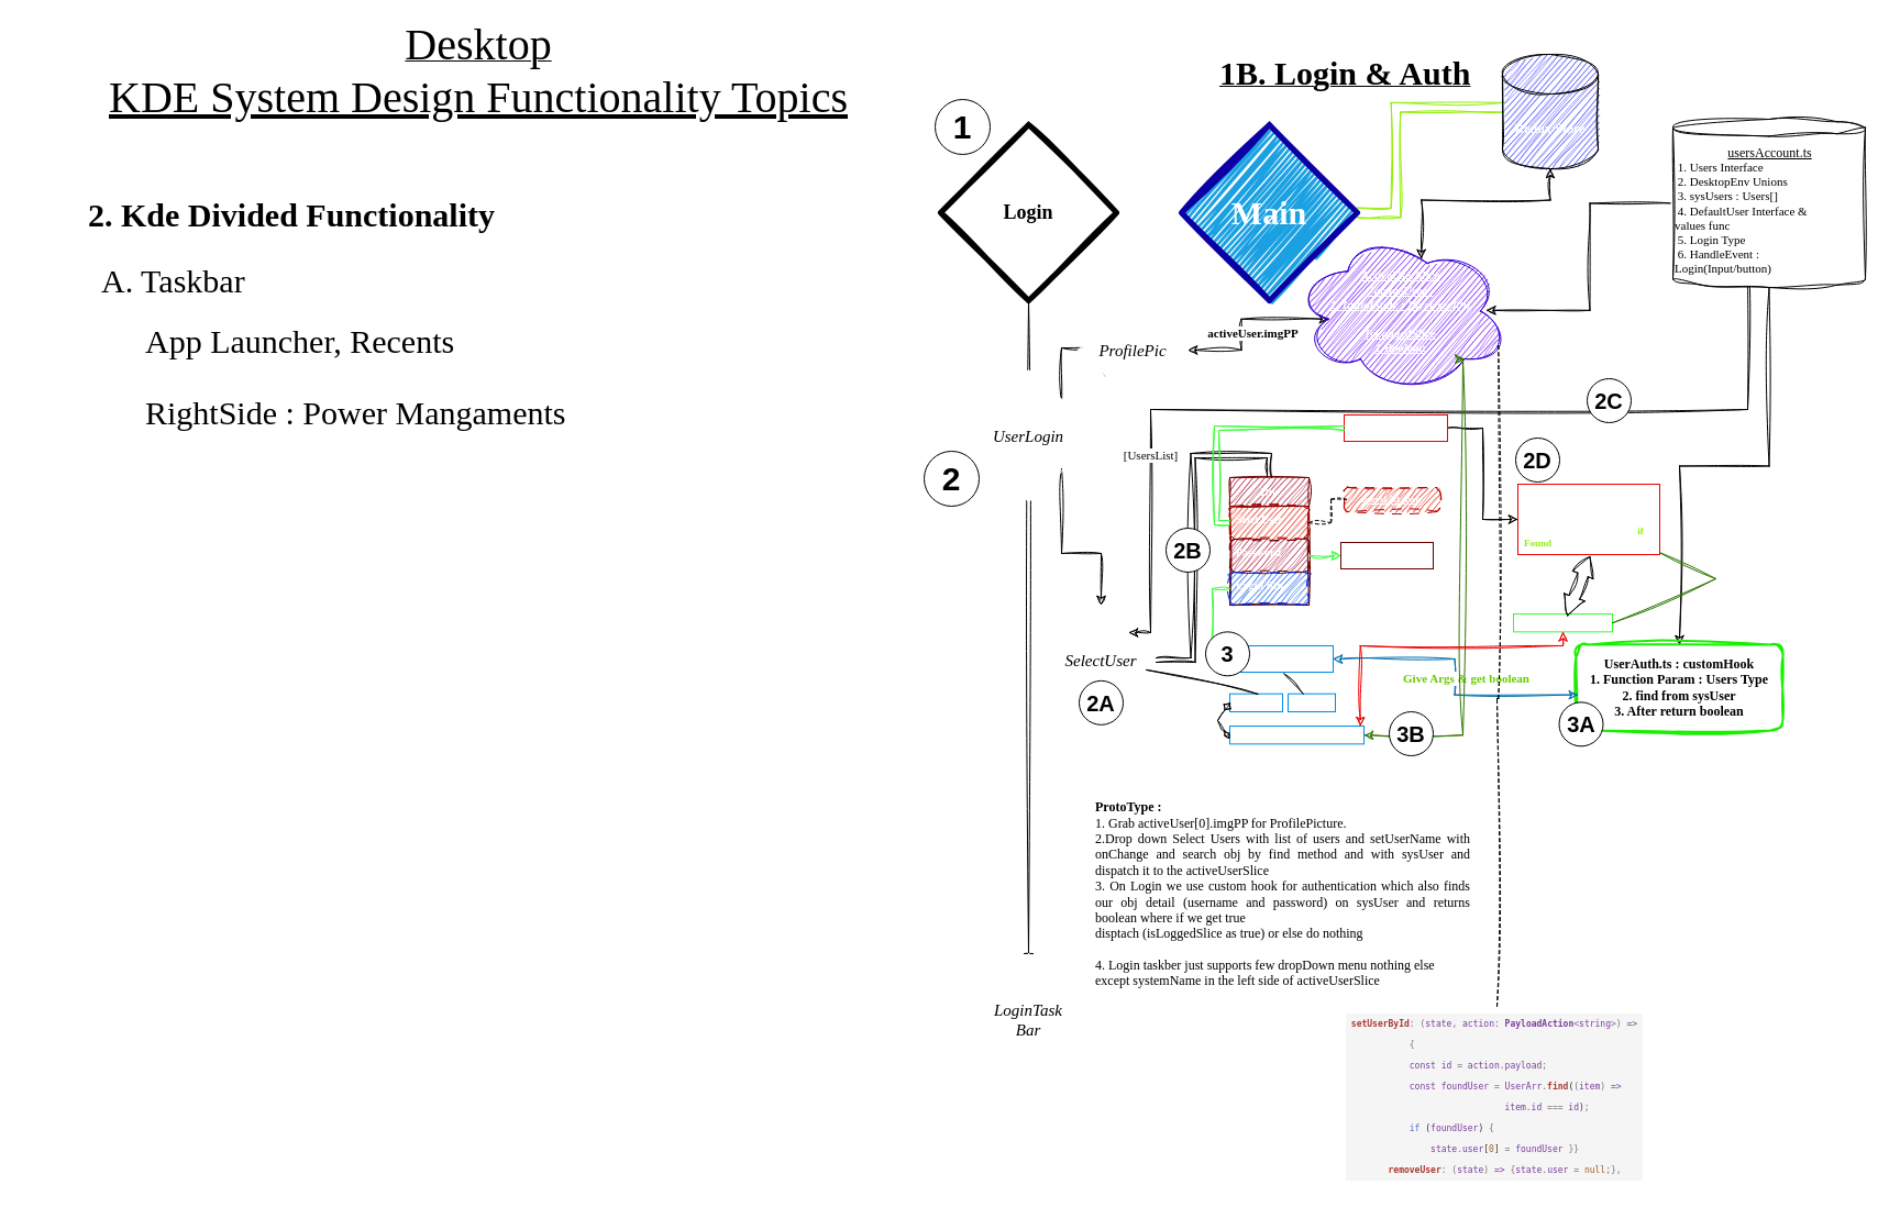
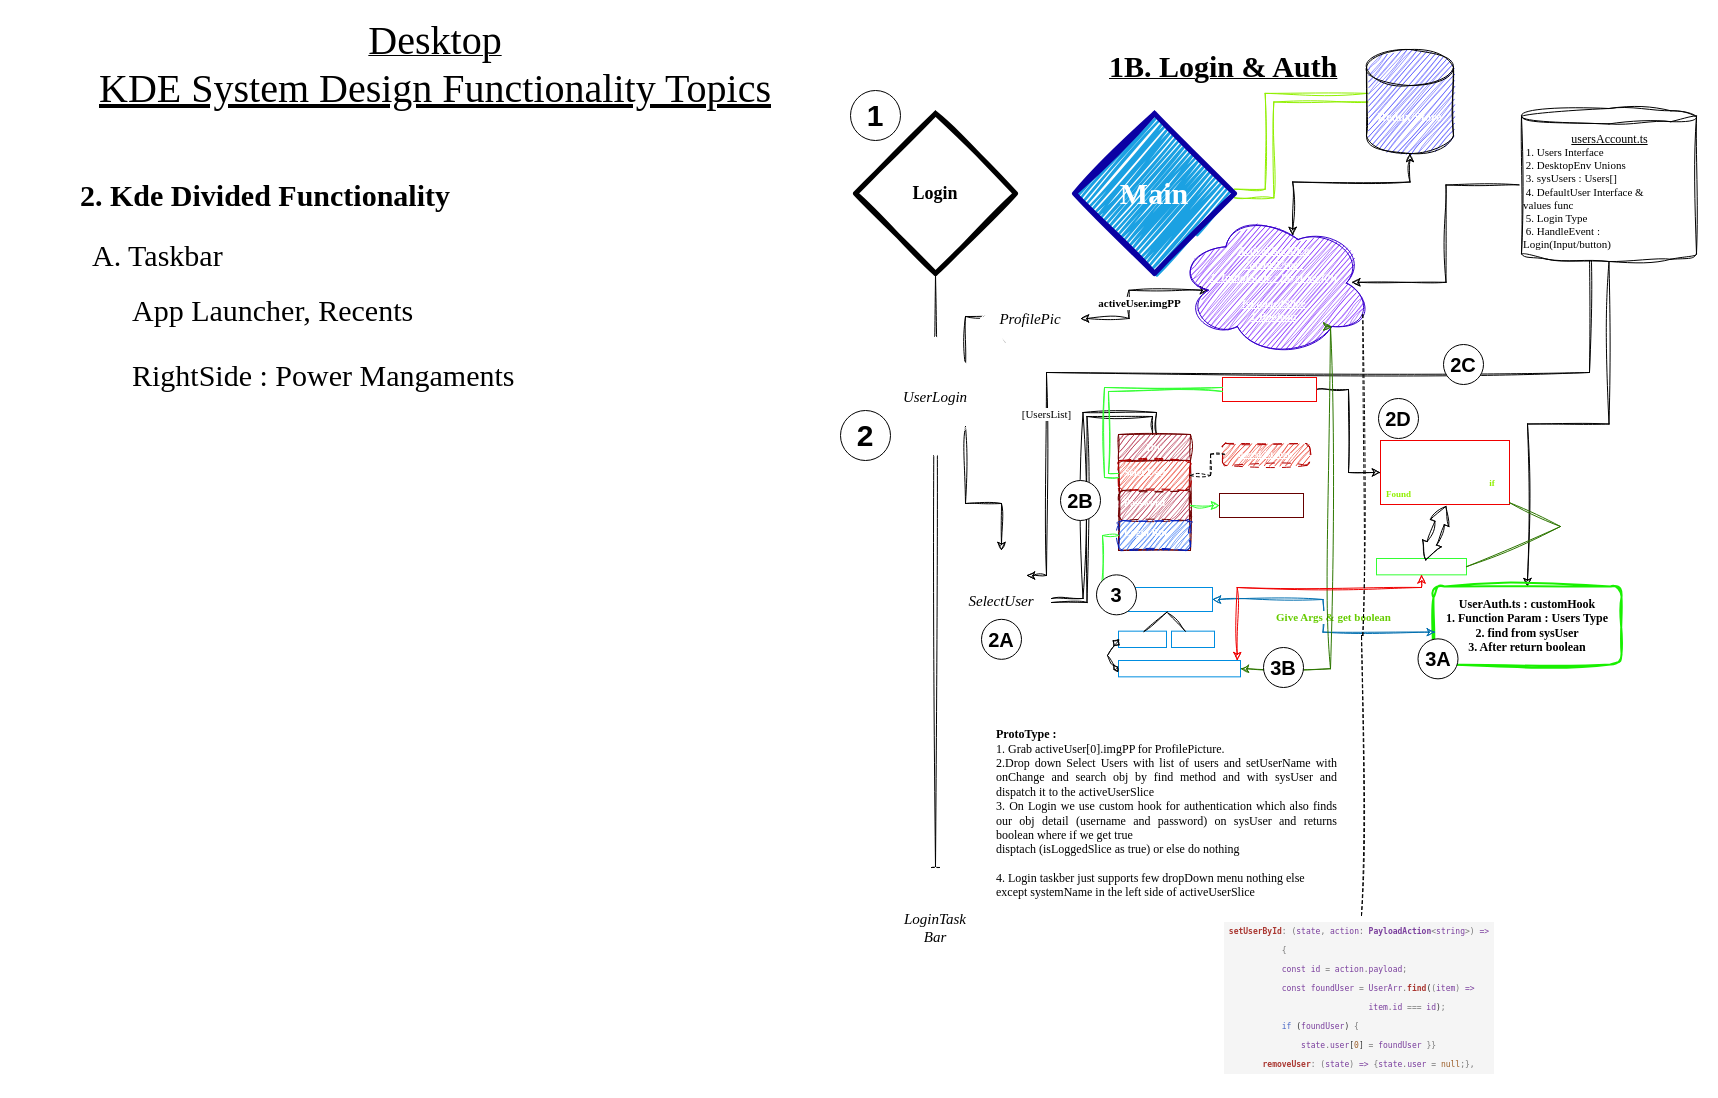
- <mxCell id="42" value="" style="endArrow=none;html=1;rounded=0;sketch=1;hachureGap=4;jiggle=2;curveFitting=1;fontFamily=Architects Daughter;fontSource=https%3A%2F%2Ffonts.googleapis.com%2Fcss%3Ffamily%3DArchitects%2BDaughter;exitX=0.531;exitY=0.018;exitDx=0;exitDy=0;exitPerimeter=0;" parent="1" source="41" target="21" edge="1"><mxGeometry width="50" height="50" relative="1" as="geometry"><mxPoint x="1147" y="639" as="sourcePoint" /><mxPoint x="1197" y="589" as="targetPoint" /></mxGeometry></mxCell>
+ <mxCell id="42" value="" style="endArrow=none;html=1;rounded=0;sketch=1;hachureGap=4;jiggle=2;curveFitting=1;fontFamily=Architects Daughter;fontSource=https%3A%2F%2Ffonts.googleapis.com%2Fcss%3Ffamily%3DArchitects%2BDaughter;entryX=0.517;entryY=1.02;entryDx=0;entryDy=0;entryPerimeter=0;exitX=0.531;exitY=0.018;exitDx=0;exitDy=0;exitPerimeter=0;" parent="1" source="41" target="26" edge="1"><mxGeometry width="50" height="50" relative="1" as="geometry"><mxPoint x="1147" y="639" as="sourcePoint" /><mxPoint x="1197" y="589" as="targetPoint" /></mxGeometry></mxCell>
